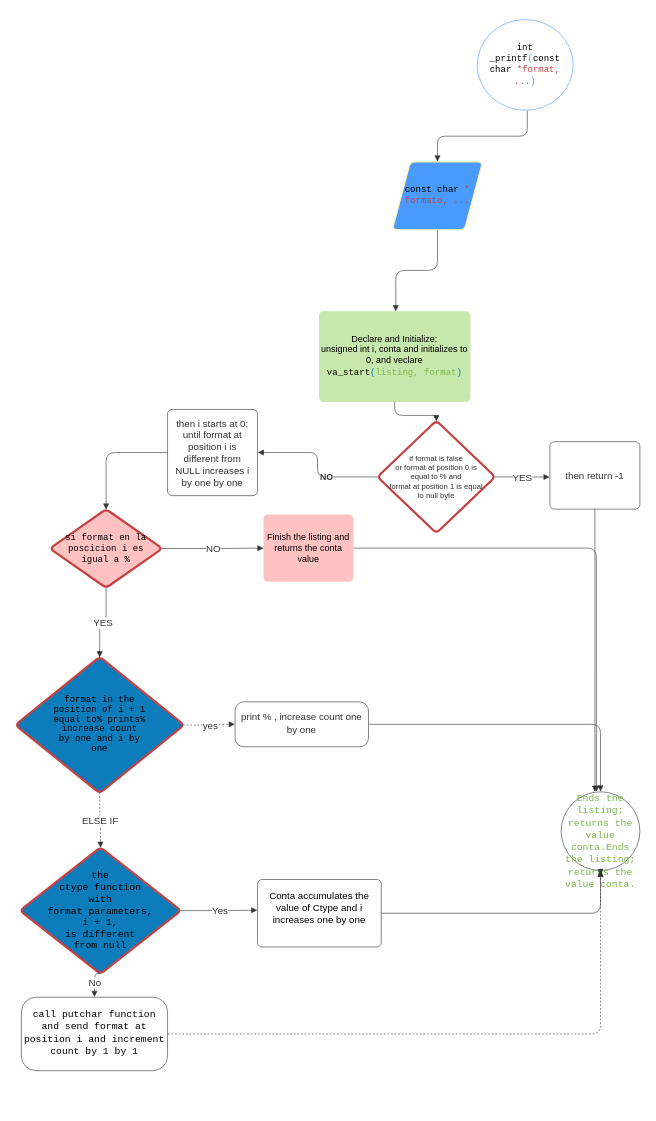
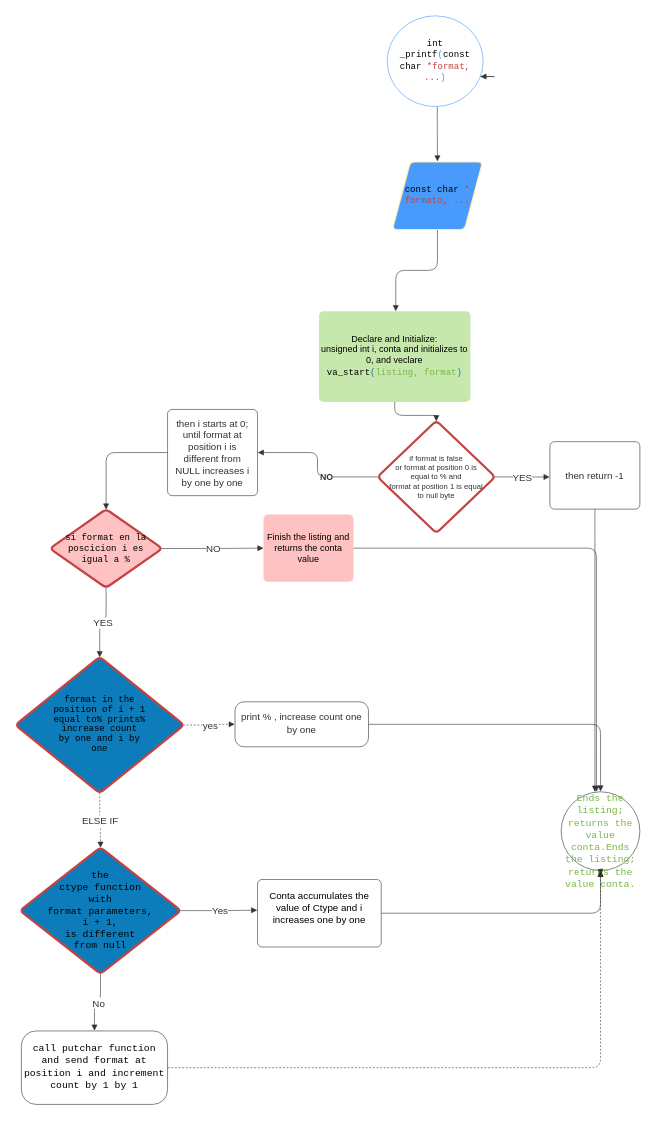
- <mxCell id="10" value="&lt;div style=&quot;display: flex; justify-content: center; text-align: center; align-items: baseline; font-size: 0; line-height: 1.25;margin-top: -2px;&quot;&gt;&lt;span&gt;&lt;span style=&quot;font-size:12px;color:#000000;font-family: Liberation Mono;&quot;&gt;int&lt;/span&gt;&lt;span style=&quot;font-size:12px;color:#c9d1d9;font-family: Liberation Mono;&quot;&gt; &lt;/span&gt;&lt;span style=&quot;font-size:12px;color:#000000;font-family: Liberation Mono;&quot;&gt;_printf&lt;/span&gt;&lt;span style=&quot;font-size:12px;color:#489bfc;font-family: Liberation Mono;&quot;&gt;(&lt;/span&gt;&lt;span style=&quot;font-size:12px;color:#000000;font-family: Liberation Mono;&quot;&gt;const&lt;/span&gt;&lt;span style=&quot;font-size:12px;color:#c9d1d9;font-family: Liberation Mono;&quot;&gt; &lt;/span&gt;&lt;span style=&quot;font-size:12px;color:#000000;font-family: Liberation Mono;&quot;&gt;char&lt;/span&gt;&lt;span style=&quot;font-size:12px;color:#c9d1d9;font-family: Liberation Mono;&quot;&gt; &lt;/span&gt;&lt;span style=&quot;font-size:12px;color:#c54242;font-family: Liberation Mono;&quot;&gt;*format, ...&lt;/span&gt;&lt;span style=&quot;font-size:12px;color:#489bfc;font-family: Liberation Mono;&quot;&gt;)&lt;/span&gt;&lt;/span&gt;&lt;/div&gt;" style="html=1;overflow=block;blockSpacing=1;whiteSpace=wrap;ellipse;whiteSpace=wrap;fontSize=13;fontFamily=Liberation Mono;spacing=3.8;strokeColor=#489bfc;strokeOpacity=100;fillOpacity=100;rounded=1;absoluteArcSize=1;arcSize=12;fillColor=#ffffff;strokeWidth=0.8;" vertex="1" parent="1"><mxGeometry x="636" y="25" width="128" height="121" as="geometry" /></mxCell>
+ <mxCell id="10" value="&lt;div style=&quot;display: flex; justify-content: center; text-align: center; align-items: baseline; font-size: 0; line-height: 1.25;margin-top: -2px;&quot;&gt;&lt;span&gt;&lt;span style=&quot;font-size:12px;color:#000000;font-family: Liberation Mono;&quot;&gt;int&lt;/span&gt;&lt;span style=&quot;font-size:12px;color:#c9d1d9;font-family: Liberation Mono;&quot;&gt; &lt;/span&gt;&lt;span style=&quot;font-size:12px;color:#000000;font-family: Liberation Mono;&quot;&gt;_printf&lt;/span&gt;&lt;span style=&quot;font-size:12px;color:#489bfc;font-family: Liberation Mono;&quot;&gt;(&lt;/span&gt;&lt;span style=&quot;font-size:12px;color:#000000;font-family: Liberation Mono;&quot;&gt;const&lt;/span&gt;&lt;span style=&quot;font-size:12px;color:#c9d1d9;font-family: Liberation Mono;&quot;&gt; &lt;/span&gt;&lt;span style=&quot;font-size:12px;color:#000000;font-family: Liberation Mono;&quot;&gt;char&lt;/span&gt;&lt;span style=&quot;font-size:12px;color:#c9d1d9;font-family: Liberation Mono;&quot;&gt; &lt;/span&gt;&lt;span style=&quot;font-size:12px;color:#c54242;font-family: Liberation Mono;&quot;&gt;*format, ...&lt;/span&gt;&lt;span style=&quot;font-size:12px;color:#489bfc;font-family: Liberation Mono;&quot;&gt;)&lt;/span&gt;&lt;/span&gt;&lt;/div&gt;" style="html=1;overflow=block;blockSpacing=1;whiteSpace=wrap;ellipse;whiteSpace=wrap;fontSize=13;fontFamily=Liberation Mono;spacing=3.8;strokeColor=#489bfc;strokeOpacity=100;fillOpacity=100;rounded=1;absoluteArcSize=1;arcSize=12;fillColor=#ffffff;strokeWidth=0.8;" vertex="1" parent="1"><mxGeometry x="516" y="20" width="128" height="121" as="geometry" /></mxCell>
- <mxCell id="28" value="&lt;div style=&quot;display: flex; justify-content: center; text-align: center; align-items: baseline; font-size: 0; line-height: 1.25;margin-top: -2px;&quot;&gt;&lt;span&gt;&lt;span style=&quot;font-size:13px;color:#000000;font-family: Liberation Mono;&quot;&gt;call putchar function and send format at position i and increment count by 1 by 1 &lt;/span&gt;&lt;/span&gt;&lt;/div&gt;" style="rounded=1;arcSize=20;whiteSpace=wrap;overflow=block;blockSpacing=1;html=1;fontSize=13;fontFamily=Liberation Mono;spacing=0;strokeColor=#333333;strokeOpacity=100;fillOpacity=100;fillColor=#ffffff;strokeWidth=0.8;" vertex="1" parent="1"><mxGeometry x="28" y="1329" width="195" height="98" as="geometry" /></mxCell>
+ <mxCell id="28" value="&lt;div style=&quot;display: flex; justify-content: center; text-align: center; align-items: baseline; font-size: 0; line-height: 1.25;margin-top: -2px;&quot;&gt;&lt;span&gt;&lt;span style=&quot;font-size:13px;color:#000000;font-family: Liberation Mono;&quot;&gt;call putchar function and send format at position i and increment count by 1 by 1 &lt;/span&gt;&lt;/span&gt;&lt;/div&gt;" style="rounded=1;arcSize=20;whiteSpace=wrap;overflow=block;blockSpacing=1;html=1;fontSize=13;fontFamily=Liberation Mono;spacing=0;strokeColor=#333333;strokeOpacity=100;fillOpacity=100;fillColor=#ffffff;strokeWidth=0.8;" vertex="1" parent="1"><mxGeometry x="28" y="1374" width="195" height="98" as="geometry" /></mxCell>
